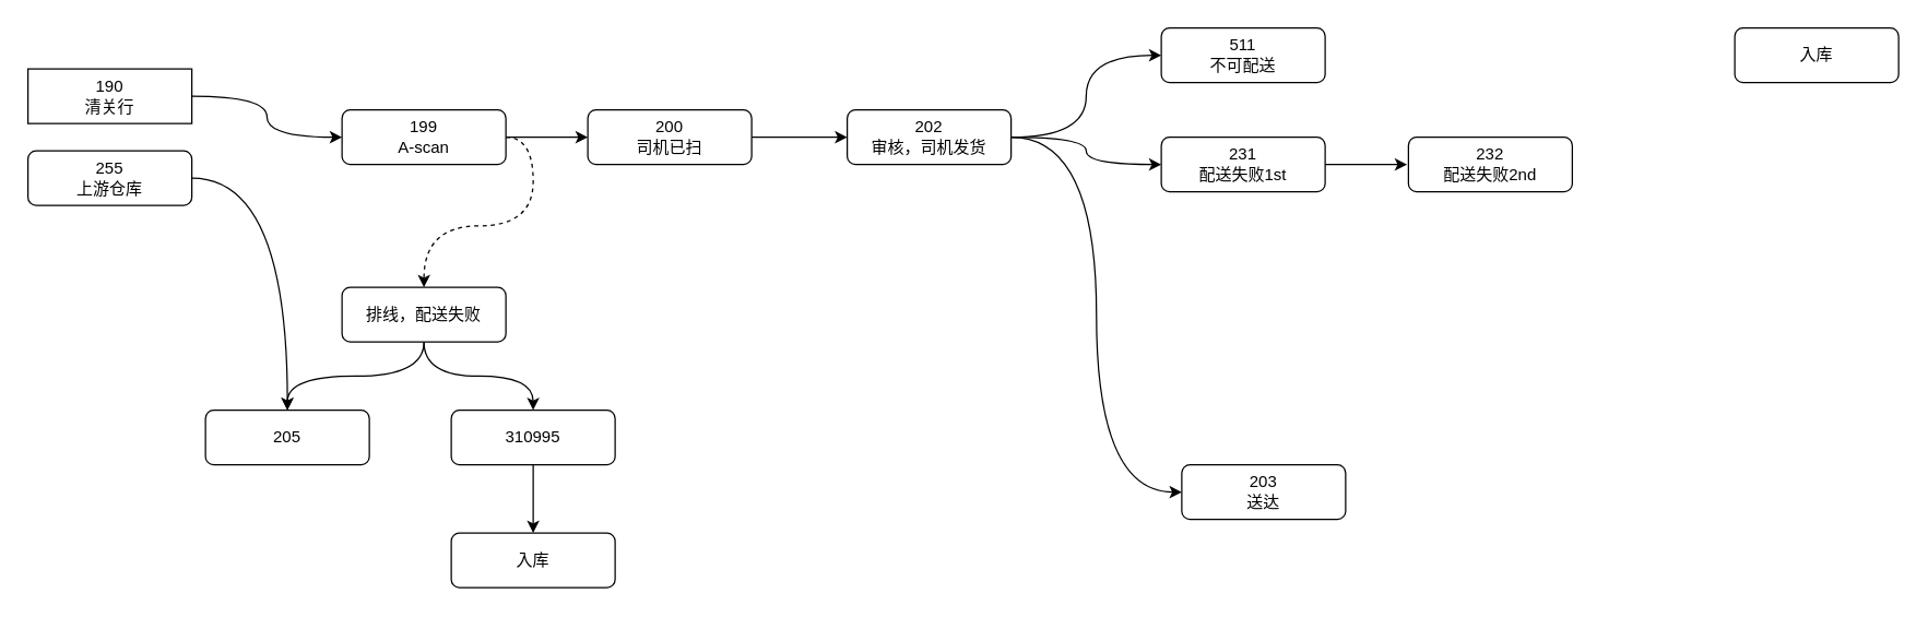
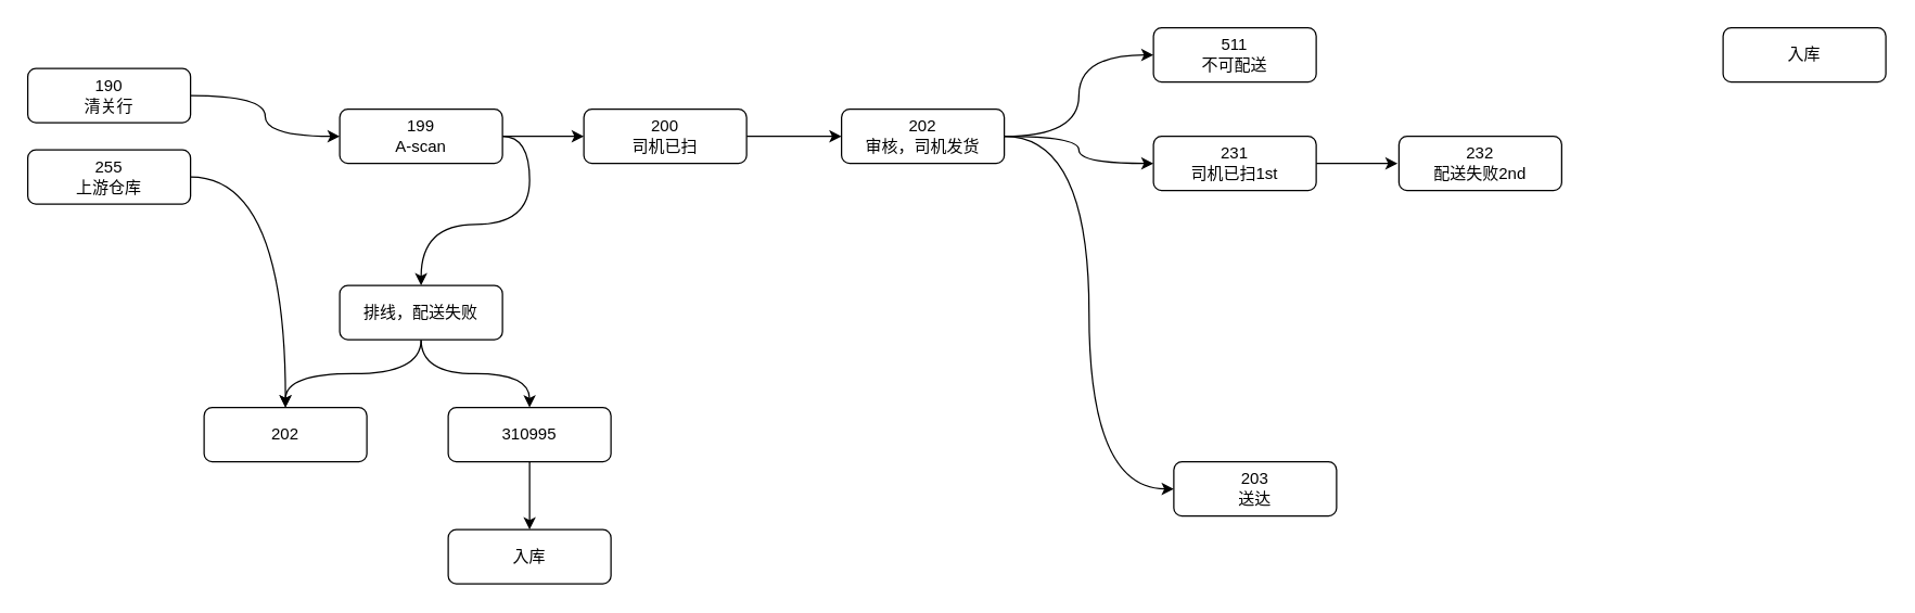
- <mxCell id="5" value="190&lt;div&gt;清关行&lt;/div&gt;" style="whiteSpace=wrap;html=1;fontSize=12;glass=0;strokeWidth=1;shadow=0;rounded=0;" vertex="1" parent="1"><mxGeometry x="20" y="50" width="120" height="40" as="geometry" /></mxCell>
+ <mxCell id="5" value="190&lt;div&gt;清关行&lt;/div&gt;" style="rounded=1;whiteSpace=wrap;html=1;fontSize=12;glass=0;strokeWidth=1;shadow=0;" vertex="1" parent="1"><mxGeometry x="20" y="50" width="120" height="40" as="geometry" /></mxCell>
- <mxCell id="17" value="&lt;div&gt;231&lt;/div&gt;&lt;div&gt;配送失败1st&lt;/div&gt;" style="rounded=1;whiteSpace=wrap;html=1;fontSize=12;glass=0;strokeWidth=1;shadow=0;" vertex="1" parent="1"><mxGeometry x="850" y="100" width="120" height="40" as="geometry" /></mxCell>
+ <mxCell id="17" value="&lt;div&gt;231&lt;/div&gt;&lt;div&gt;司机已扫1st&lt;/div&gt;" style="rounded=1;whiteSpace=wrap;html=1;fontSize=12;glass=0;strokeWidth=1;shadow=0;" vertex="1" parent="1"><mxGeometry x="850" y="100" width="120" height="40" as="geometry" /></mxCell>
- <mxCell id="9" style="edgeStyle=orthogonalEdgeStyle;rounded=0;orthogonalLoop=1;jettySize=auto;html=1;exitX=1;exitY=0.5;exitDx=0;exitDy=0;curved=1;dashed=1;" edge="1" parent="1" source="10" target="23"><mxGeometry relative="1" as="geometry" /></mxCell>
+ <mxCell id="9" style="edgeStyle=orthogonalEdgeStyle;rounded=0;orthogonalLoop=1;jettySize=auto;html=1;exitX=1;exitY=0.5;exitDx=0;exitDy=0;curved=1;" edge="1" parent="1" source="10" target="23"><mxGeometry relative="1" as="geometry" /></mxCell>
- <mxCell id="24" value="205" style="rounded=1;whiteSpace=wrap;html=1;fontSize=12;glass=0;strokeWidth=1;shadow=0;" vertex="1" parent="1"><mxGeometry x="150" y="300" width="120" height="40" as="geometry" /></mxCell>
+ <mxCell id="24" value="202" style="rounded=1;whiteSpace=wrap;html=1;fontSize=12;glass=0;strokeWidth=1;shadow=0;" vertex="1" parent="1"><mxGeometry x="150" y="300" width="120" height="40" as="geometry" /></mxCell>
